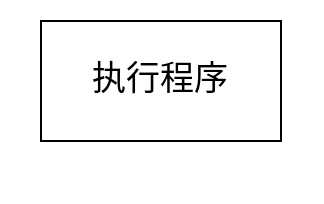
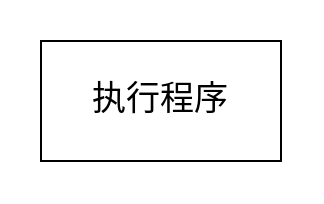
- <mxCell id="2" value="&lt;font style=&quot;font-size: 17px&quot;&gt;执行程序&lt;/font&gt;" style="rounded=0;whiteSpace=wrap;html=1;" vertex="1" parent="1"><mxGeometry x="20" y="10" width="120" height="60" as="geometry" /></mxCell>
+ <mxCell id="2" value="&lt;font style=&quot;font-size: 17px&quot;&gt;执行程序&lt;/font&gt;" style="rounded=0;whiteSpace=wrap;html=1;" vertex="1" parent="1"><mxGeometry x="20" y="20" width="120" height="60" as="geometry" /></mxCell>
